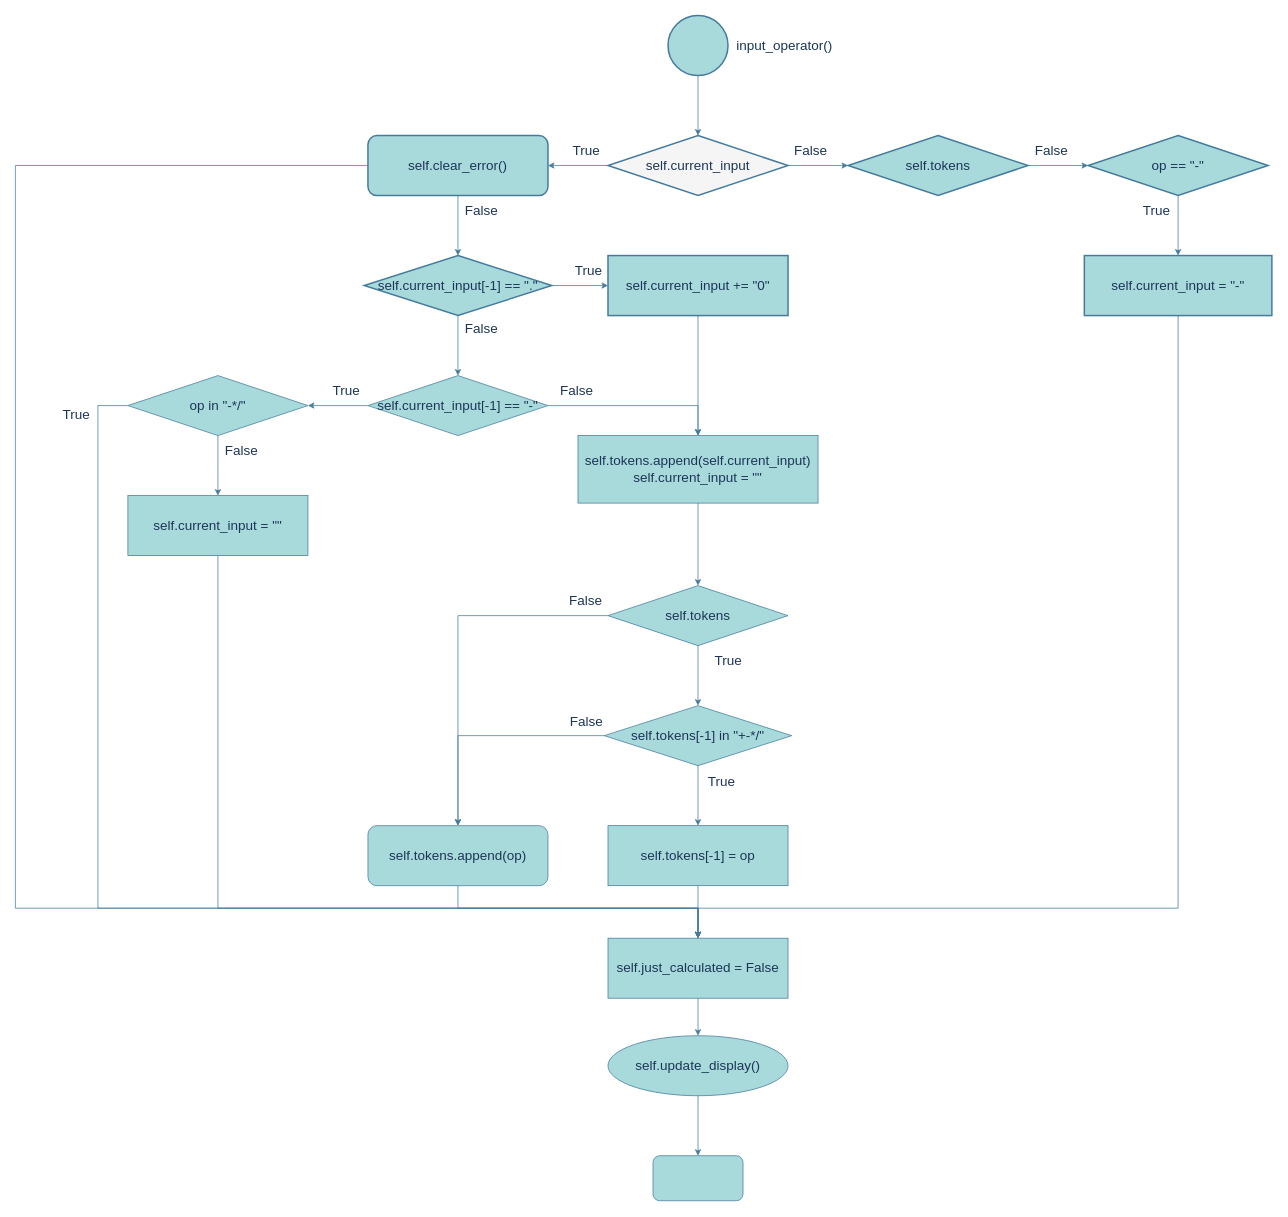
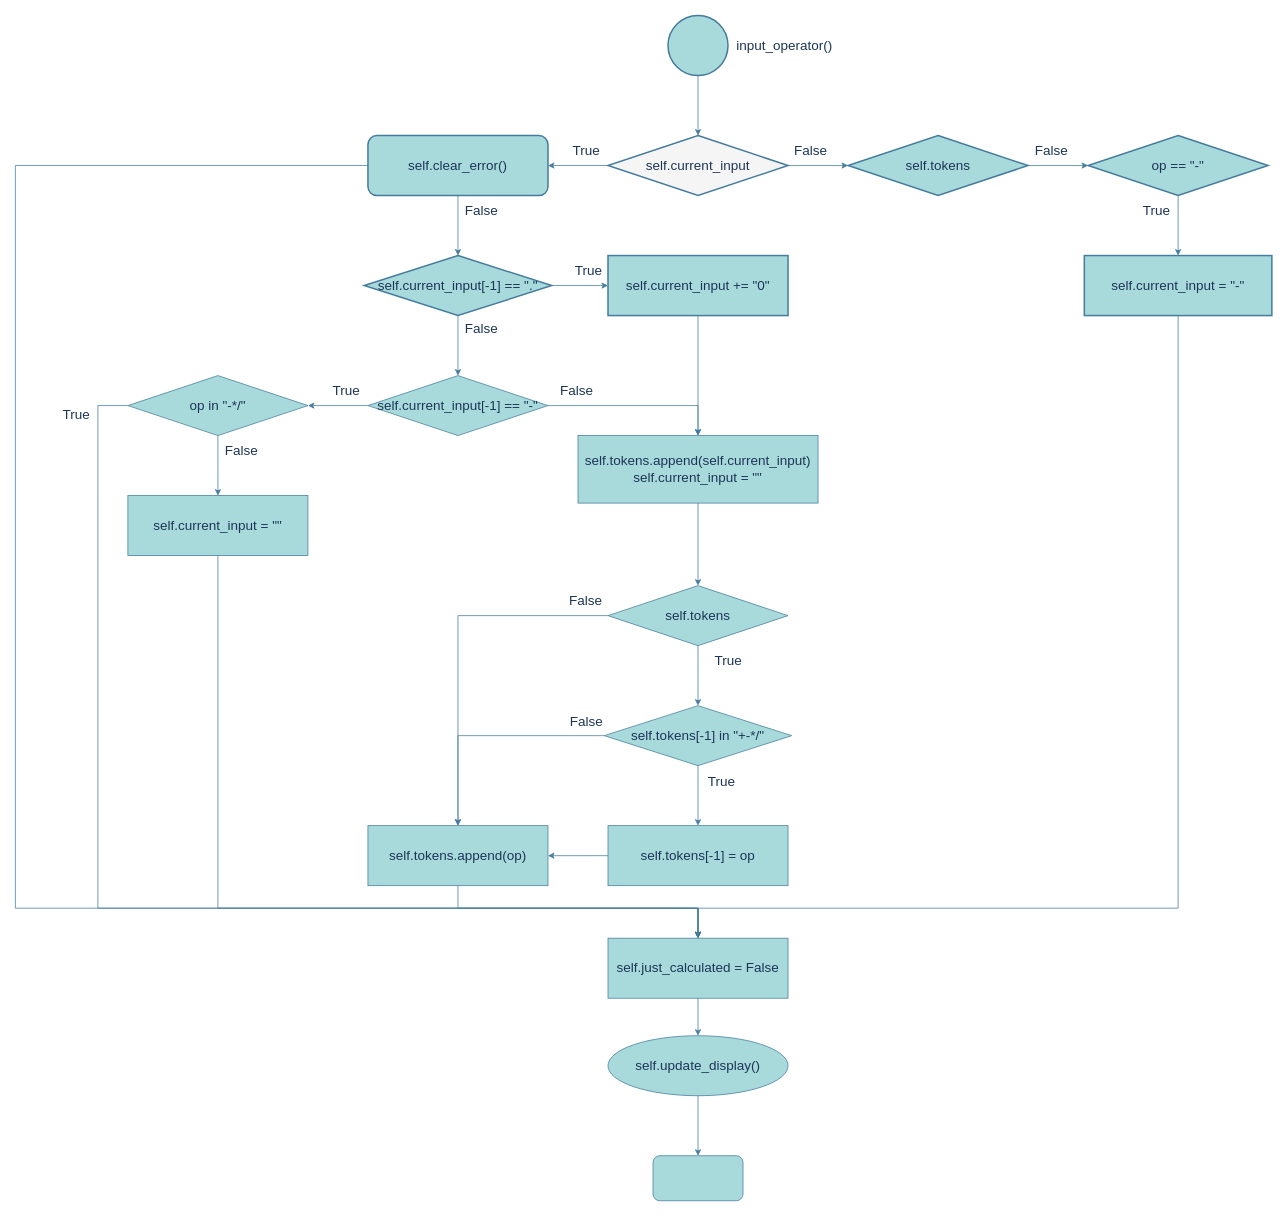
- <mxCell id="41" value="self.tokens.append(op)" style="whiteSpace=wrap;html=1;strokeColor=#457B9D;fontColor=#1D3557;fillColor=#A8DADC;fontSize=18;rounded=1;" vertex="1" parent="1"><mxGeometry x="490" y="1100" width="240" height="80" as="geometry" /></mxCell>
+ <mxCell id="41" value="self.tokens.append(op)" style="whiteSpace=wrap;html=1;strokeColor=#457B9D;fontColor=#1D3557;fillColor=#A8DADC;fontSize=18;" vertex="1" parent="1"><mxGeometry x="490" y="1100" width="240" height="80" as="geometry" /></mxCell>
- <mxCell id="38" value="" style="edgeStyle=orthogonalEdgeStyle;rounded=0;orthogonalLoop=1;jettySize=auto;html=1;strokeColor=#457B9D;fontColor=#1D3557;fillColor=#A8DADC;fontSize=18;" edge="1" parent="1" source="39" target="44"><mxGeometry relative="1" as="geometry" /></mxCell>
+ <mxCell id="38" value="" style="edgeStyle=orthogonalEdgeStyle;rounded=0;orthogonalLoop=1;jettySize=auto;html=1;strokeColor=#457B9D;fontColor=#1D3557;fillColor=#A8DADC;fontSize=18;" edge="1" parent="1" source="39" target="41"><mxGeometry relative="1" as="geometry" /></mxCell>
